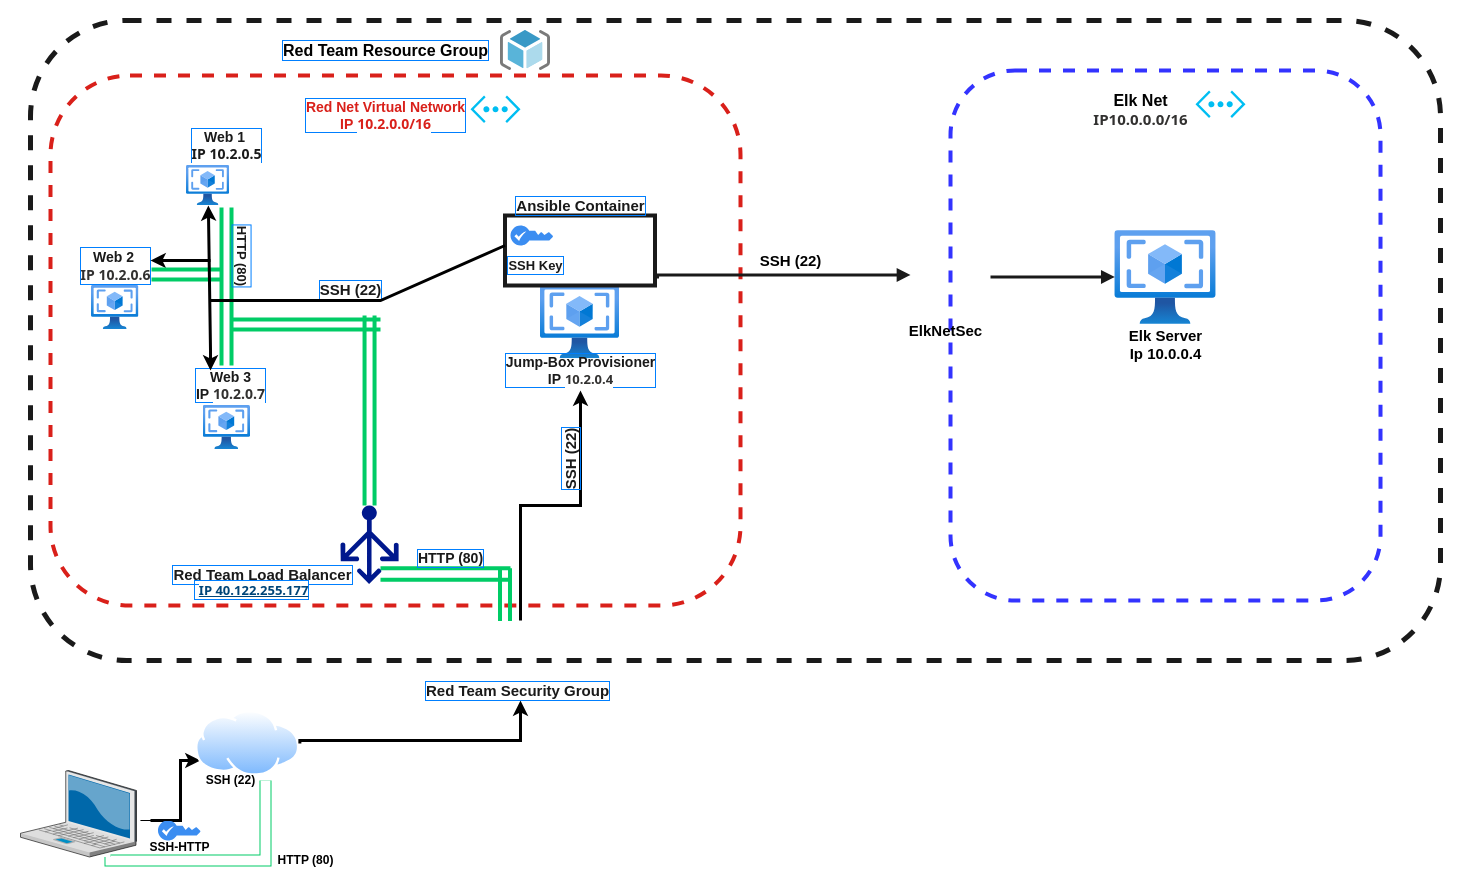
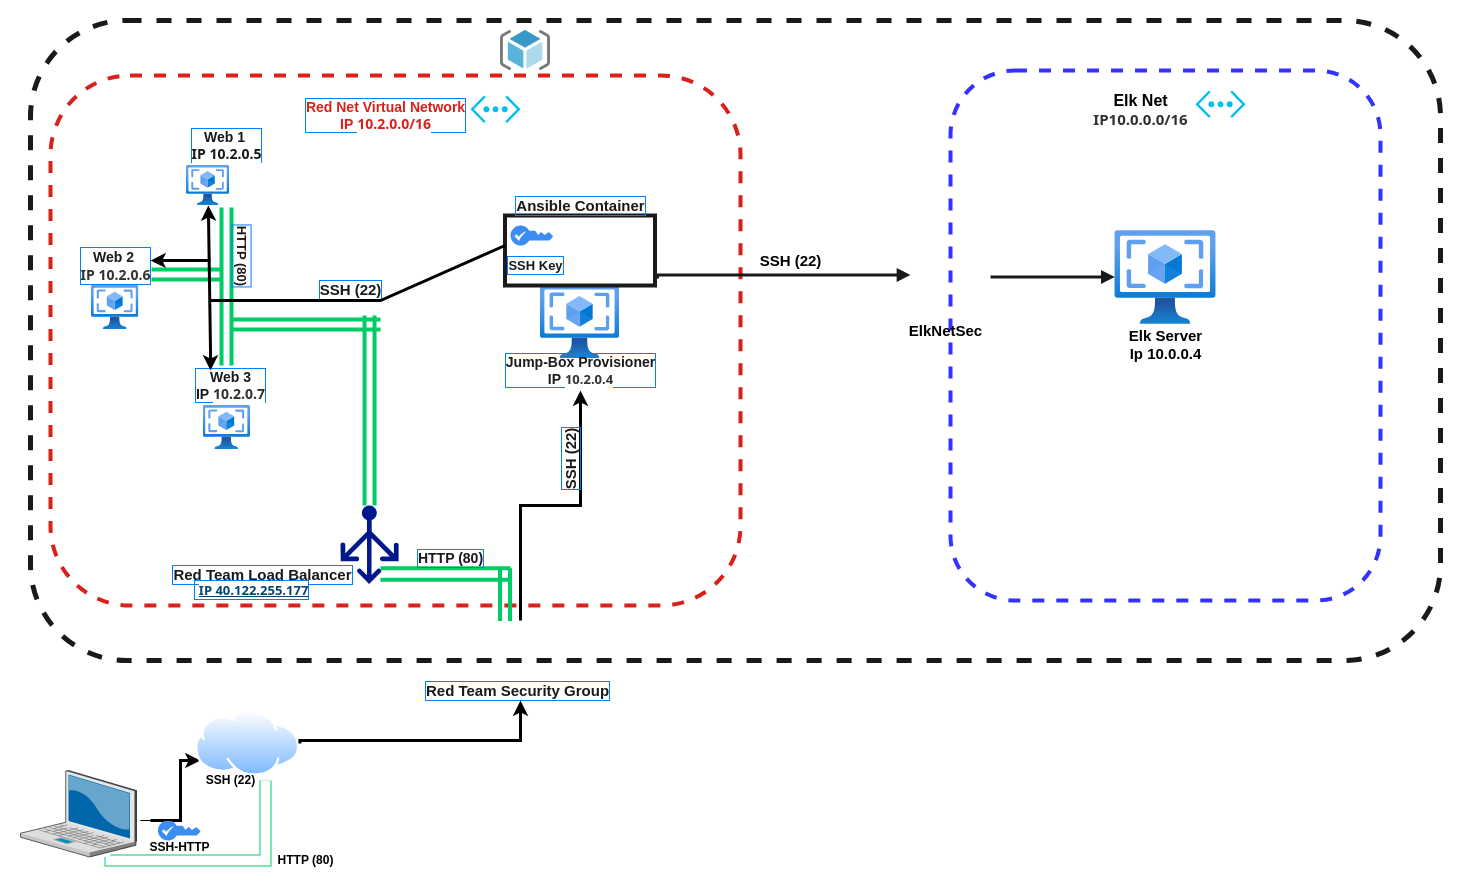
- <mxCell id="15" value="&lt;b&gt;&lt;font style=&quot;font-size: 16px;&quot;&gt;Red Team Resource Group&lt;/font&gt;&lt;/b&gt;" style="text;html=1;resizable=0;autosize=1;align=center;verticalAlign=middle;points=[];fillColor=none;strokeColor=none;rounded=0;labelBorderColor=#007FFF;fontColor=none;" parent="14" vertex="1"><mxGeometry x="245" y="20" width="220" height="20" as="geometry" /></mxCell>
